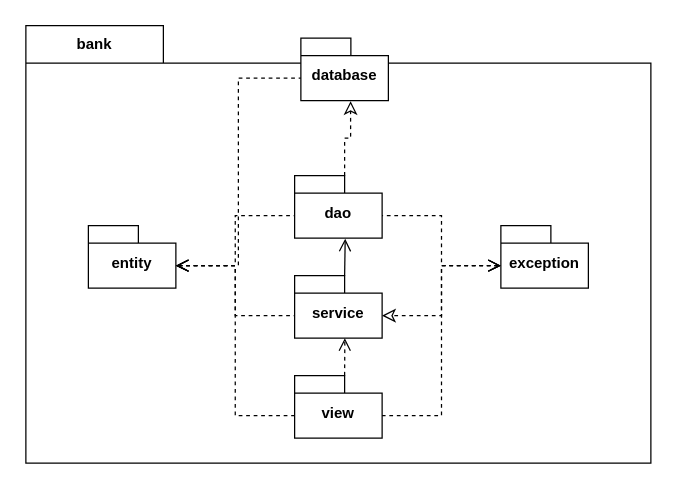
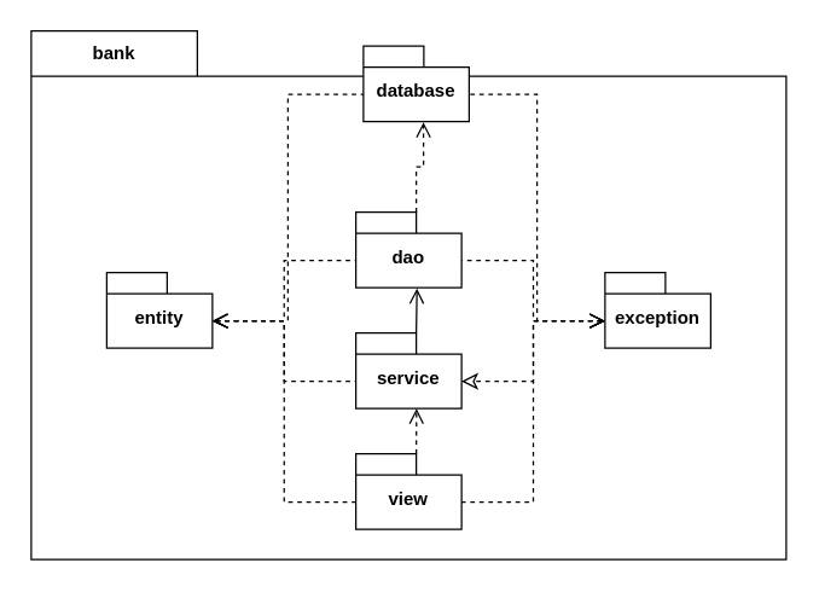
- <mxCell id="18" style="edgeStyle=orthogonalEdgeStyle;rounded=0;orthogonalLoop=1;jettySize=auto;html=1;exitX=0;exitY=0;exitDx=40;exitDy=0;exitPerimeter=0;entryX=0.568;entryY=1.008;entryDx=0;entryDy=0;entryPerimeter=0;fontSize=12;startSize=8;endSize=8;dashed=1;endArrow=classic;endFill=0;" parent="2" source="7" target="4" edge="1"><mxGeometry relative="1" as="geometry" /></mxCell>
+ <mxCell id="18" style="edgeStyle=orthogonalEdgeStyle;rounded=0;orthogonalLoop=1;jettySize=auto;html=1;exitX=0;exitY=0;exitDx=40;exitDy=0;exitPerimeter=0;entryX=0.568;entryY=1.008;entryDx=0;entryDy=0;entryPerimeter=0;fontSize=12;startSize=8;endSize=8;dashed=1;endArrow=open;endFill=0;" parent="2" source="7" target="4" edge="1"><mxGeometry relative="1" as="geometry" /></mxCell>
+ <mxCell id="14" style="edgeStyle=orthogonalEdgeStyle;rounded=0;orthogonalLoop=1;jettySize=auto;html=1;exitX=0;exitY=0;exitDx=0;exitDy=32;exitPerimeter=0;entryX=0;entryY=0;entryDx=70;entryDy=32;entryPerimeter=0;fontSize=12;startSize=8;endSize=8;startArrow=open;startFill=0;endArrow=none;endFill=0;dashed=1;" parent="2" source="5" target="4" edge="1"><mxGeometry relative="1" as="geometry" /></mxCell>
